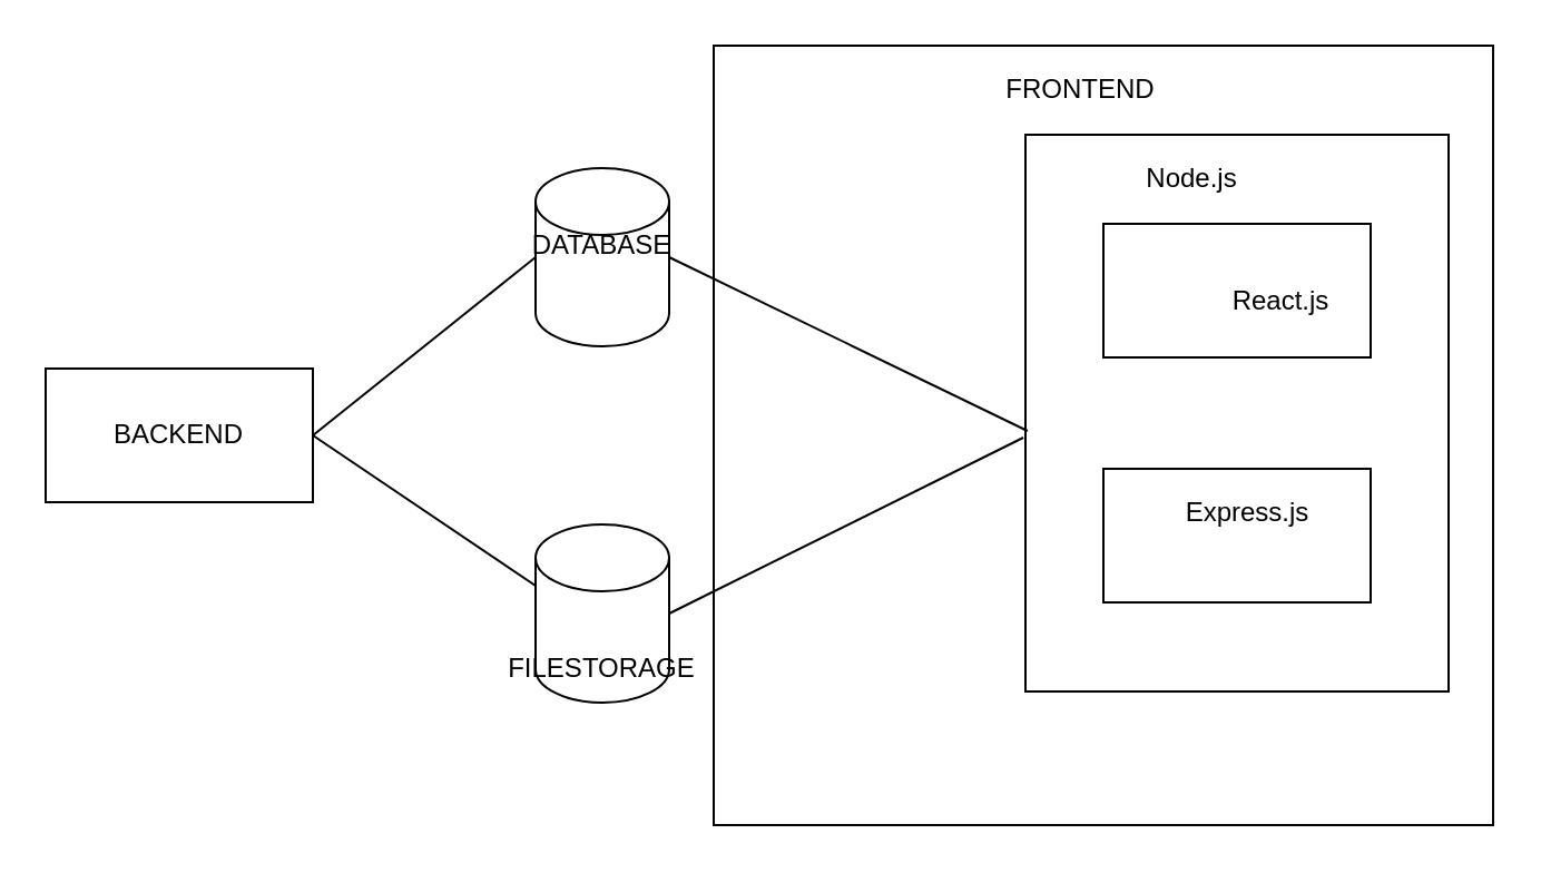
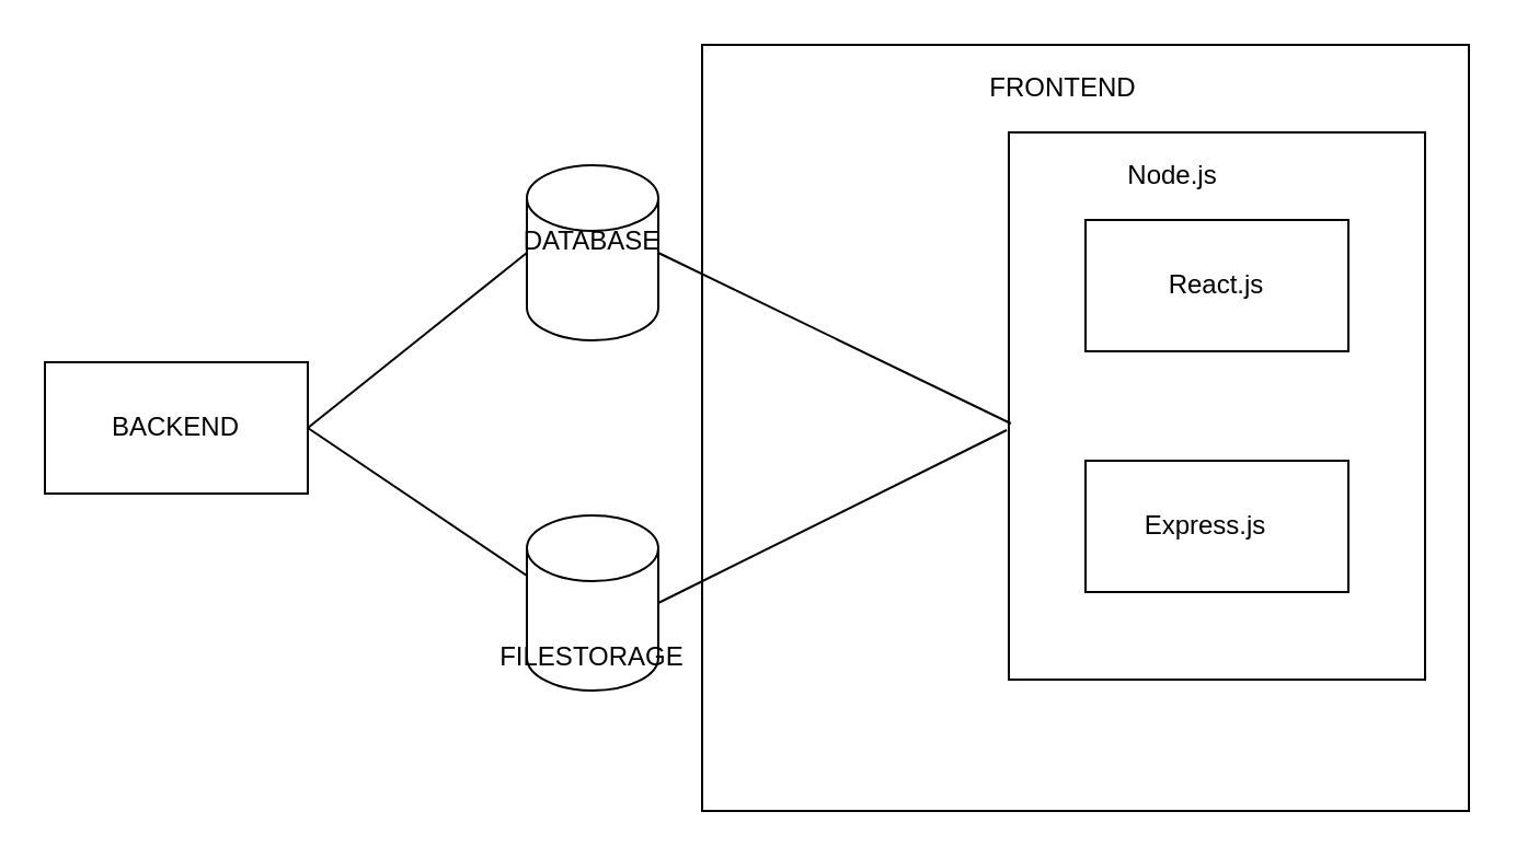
- <mxCell id="11" value="React.js" style="text;html=1;strokeColor=none;fillColor=none;align=center;verticalAlign=middle;whiteSpace=wrap;rounded=0;" parent="1" vertex="1"><mxGeometry x="555" y="125" width="40" height="20" as="geometry" /></mxCell>
+ <mxCell id="11" value="React.js" style="text;html=1;strokeColor=none;fillColor=none;align=center;verticalAlign=middle;whiteSpace=wrap;rounded=0;" parent="1" vertex="1"><mxGeometry x="535" y="120" width="40" height="20" as="geometry" /></mxCell>
- <mxCell id="12" value="Express.js" style="text;html=1;strokeColor=none;fillColor=none;align=center;verticalAlign=middle;whiteSpace=wrap;rounded=0;" parent="1" vertex="1"><mxGeometry x="540" y="220" width="40" height="20" as="geometry" /></mxCell>
+ <mxCell id="12" value="Express.js" style="text;html=1;strokeColor=none;fillColor=none;align=center;verticalAlign=middle;whiteSpace=wrap;rounded=0;" parent="1" vertex="1"><mxGeometry x="530" y="230" width="40" height="20" as="geometry" /></mxCell>
